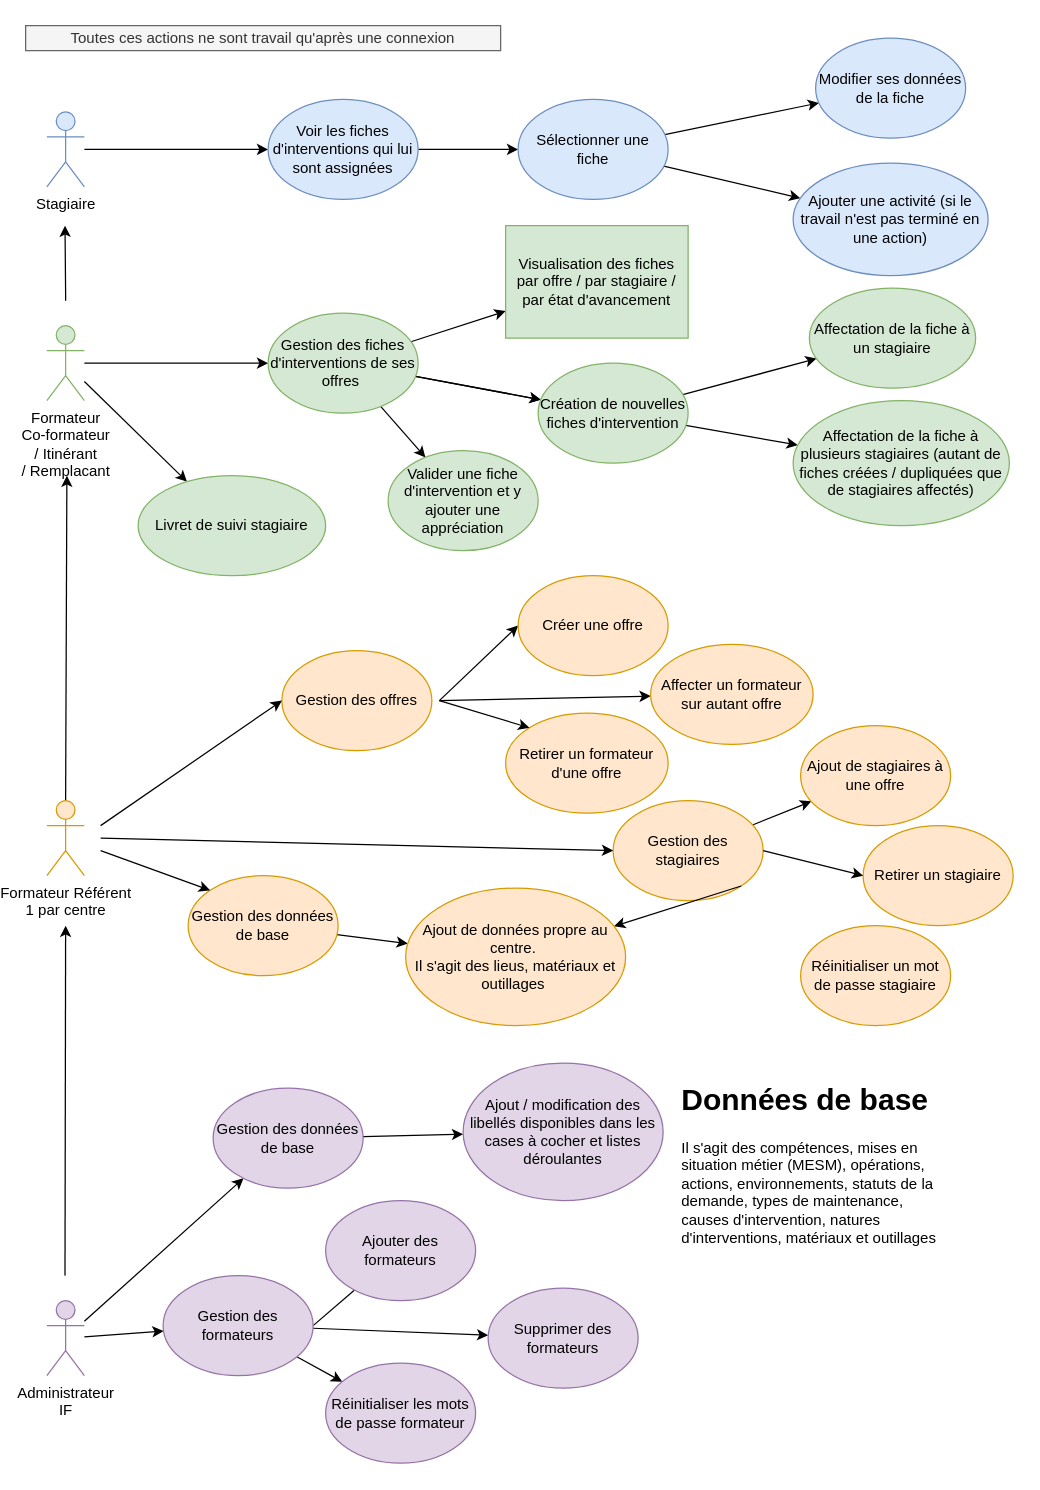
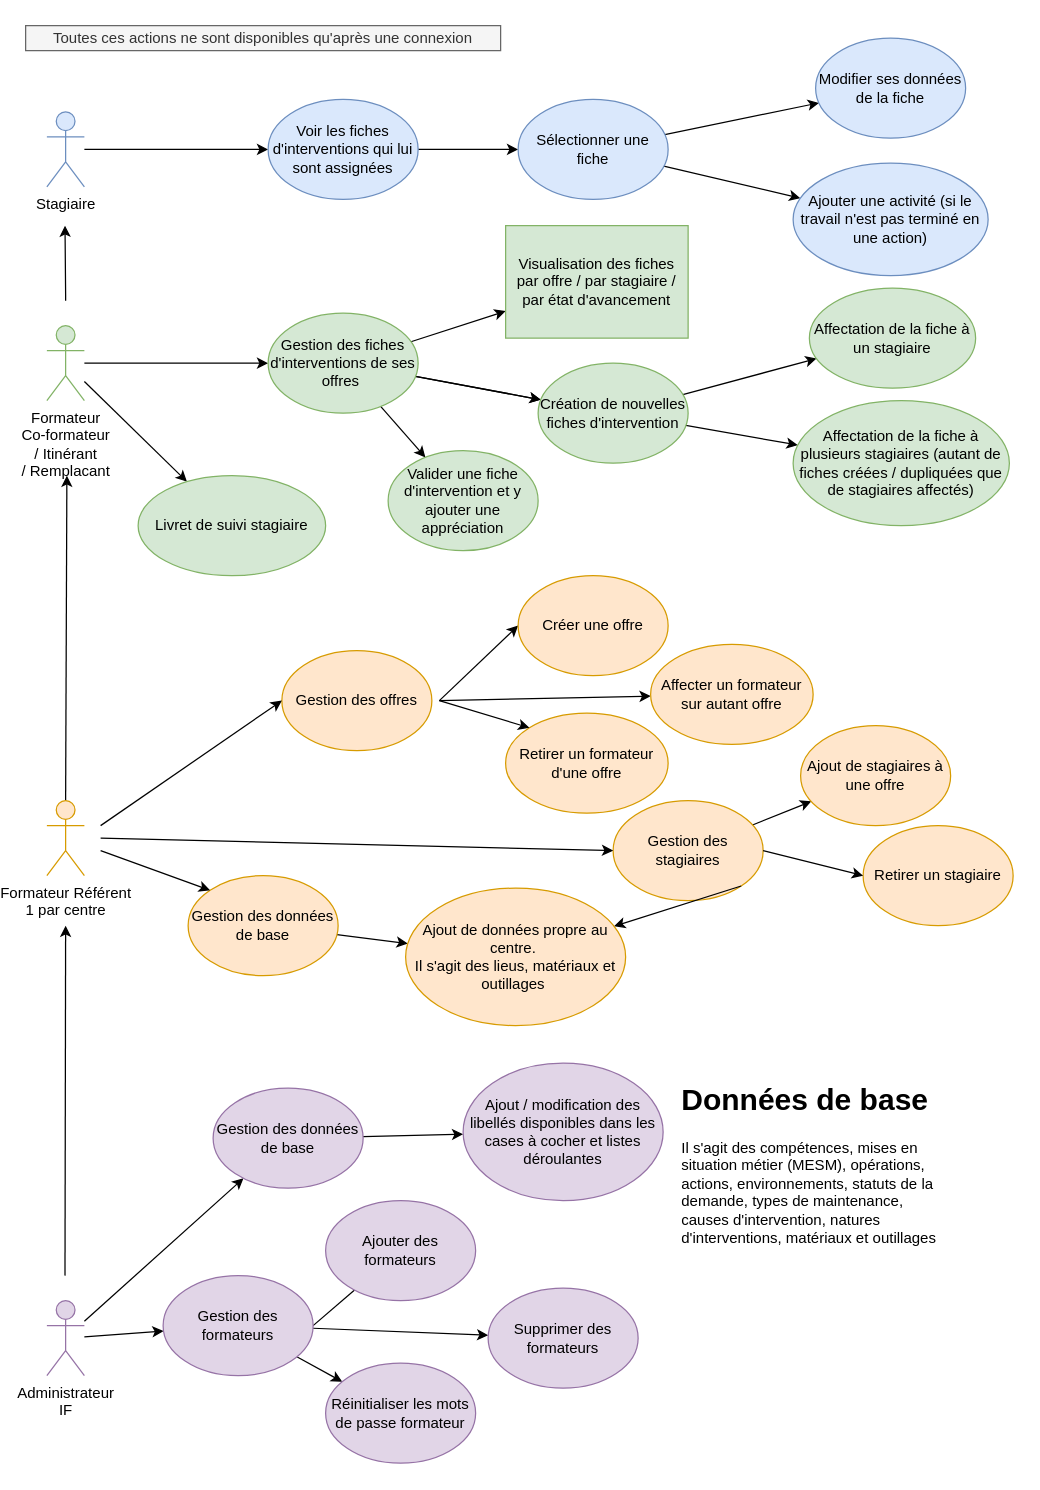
- <mxCell id="65" value="Toutes ces actions ne sont travail qu'après une connexion" style="text;html=1;strokeColor=#666666;fillColor=#f5f5f5;align=center;verticalAlign=middle;whiteSpace=wrap;rounded=0;fontColor=#333333;" parent="1" vertex="1"><mxGeometry x="20" y="20" width="380" height="20" as="geometry" /></mxCell>
+ <mxCell id="65" value="Toutes ces actions ne sont disponibles qu'après une connexion" style="text;html=1;strokeColor=#666666;fillColor=#f5f5f5;align=center;verticalAlign=middle;whiteSpace=wrap;rounded=0;fontColor=#333333;" parent="1" vertex="1"><mxGeometry x="20" y="20" width="380" height="20" as="geometry" /></mxCell>
- <mxCell id="36" value="Réinitialiser un mot de passe stagiaire" style="ellipse;whiteSpace=wrap;html=1;fillColor=#ffe6cc;strokeColor=#d79b00;" parent="1" vertex="1"><mxGeometry x="640" y="740" width="120" height="80" as="geometry" /></mxCell>
